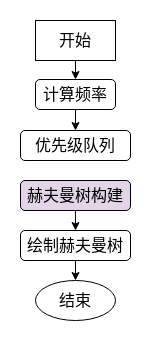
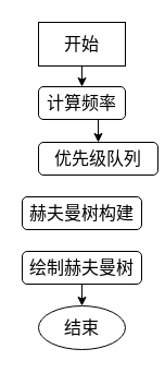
- <mxCell id="6" value="&lt;span style=&quot;text-align: start; font-size: medium;&quot;&gt;优先级队列&lt;/span&gt;" style="rounded=1;whiteSpace=wrap;html=1;" vertex="1" parent="1"><mxGeometry x="20" y="130" width="110" height="30" as="geometry" /></mxCell>
+ <mxCell id="6" value="&lt;span style=&quot;text-align: start; font-size: medium;&quot;&gt;优先级队列&lt;/span&gt;" style="rounded=1;whiteSpace=wrap;html=1;" vertex="1" parent="1"><mxGeometry x="35" y="130" width="110" height="30" as="geometry" /></mxCell>
- <mxCell id="8" value="&lt;span style=&quot;text-align: start; font-size: medium;&quot;&gt;赫夫曼树构建&lt;/span&gt;" style="rounded=1;whiteSpace=wrap;html=1;fillColor=#e1d5e7;" vertex="1" parent="1"><mxGeometry x="20" y="180" width="110" height="30" as="geometry" /></mxCell>
+ <mxCell id="8" value="&lt;span style=&quot;text-align: start; font-size: medium;&quot;&gt;赫夫曼树构建&lt;/span&gt;" style="rounded=1;whiteSpace=wrap;html=1;" vertex="1" parent="1"><mxGeometry x="20" y="180" width="110" height="30" as="geometry" /></mxCell>
- <mxCell id="7" style="edgeStyle=orthogonalEdgeStyle;rounded=0;orthogonalLoop=1;jettySize=auto;html=1;exitX=0.5;exitY=1;exitDx=0;exitDy=0;entryX=0.5;entryY=0;entryDx=0;entryDy=0;" edge="1" parent="1" source="8" target="10"><mxGeometry relative="1" as="geometry" /></mxCell>
